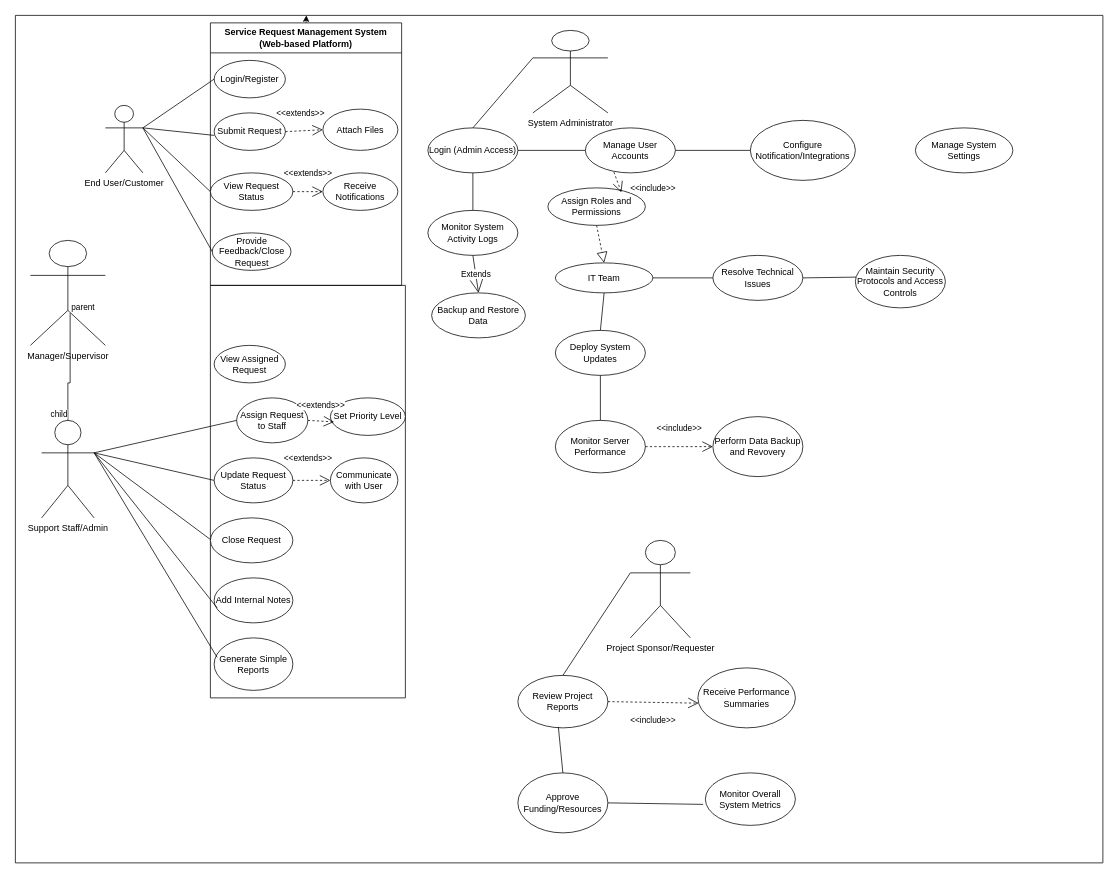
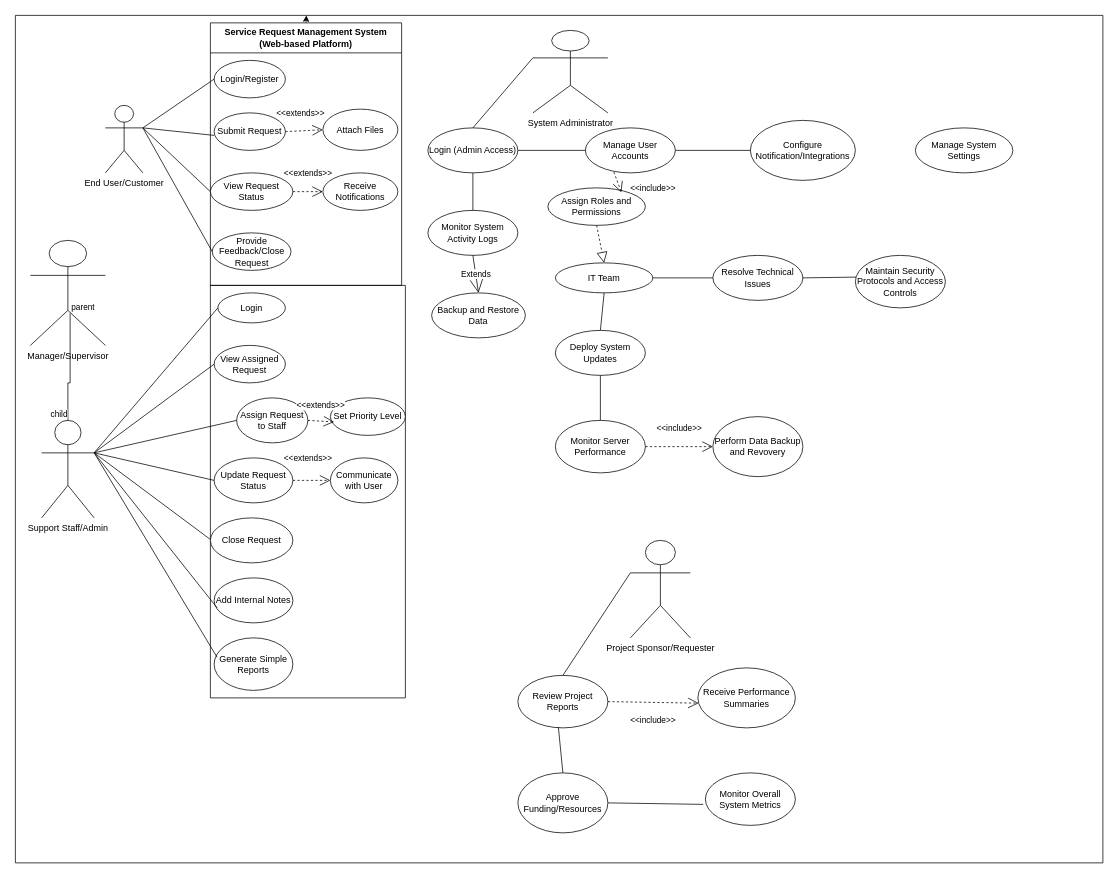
+ <mxCell id="17" value="Login" style="ellipse;whiteSpace=wrap;html=1;" vertex="1" parent="16"><mxGeometry x="10" y="10" width="90" height="40" as="geometry" /></mxCell>
+ <mxCell id="29" value="" style="endArrow=none;html=1;rounded=0;entryX=1;entryY=0.333;entryDx=0;entryDy=0;entryPerimeter=0;exitX=0;exitY=0.5;exitDx=0;exitDy=0;" edge="1" parent="1" source="17" target="28"><mxGeometry width="50" height="50" relative="1" as="geometry"><mxPoint x="370" y="590" as="sourcePoint" /><mxPoint x="420" y="540" as="targetPoint" /></mxGeometry></mxCell>
+ <mxCell id="30" value="" style="endArrow=none;html=1;rounded=0;entryX=1;entryY=0.333;entryDx=0;entryDy=0;entryPerimeter=0;exitX=0;exitY=0.5;exitDx=0;exitDy=0;" edge="1" parent="1" source="18" target="28"><mxGeometry width="50" height="50" relative="1" as="geometry"><mxPoint x="370" y="590" as="sourcePoint" /><mxPoint x="420" y="540" as="targetPoint" /></mxGeometry></mxCell>
